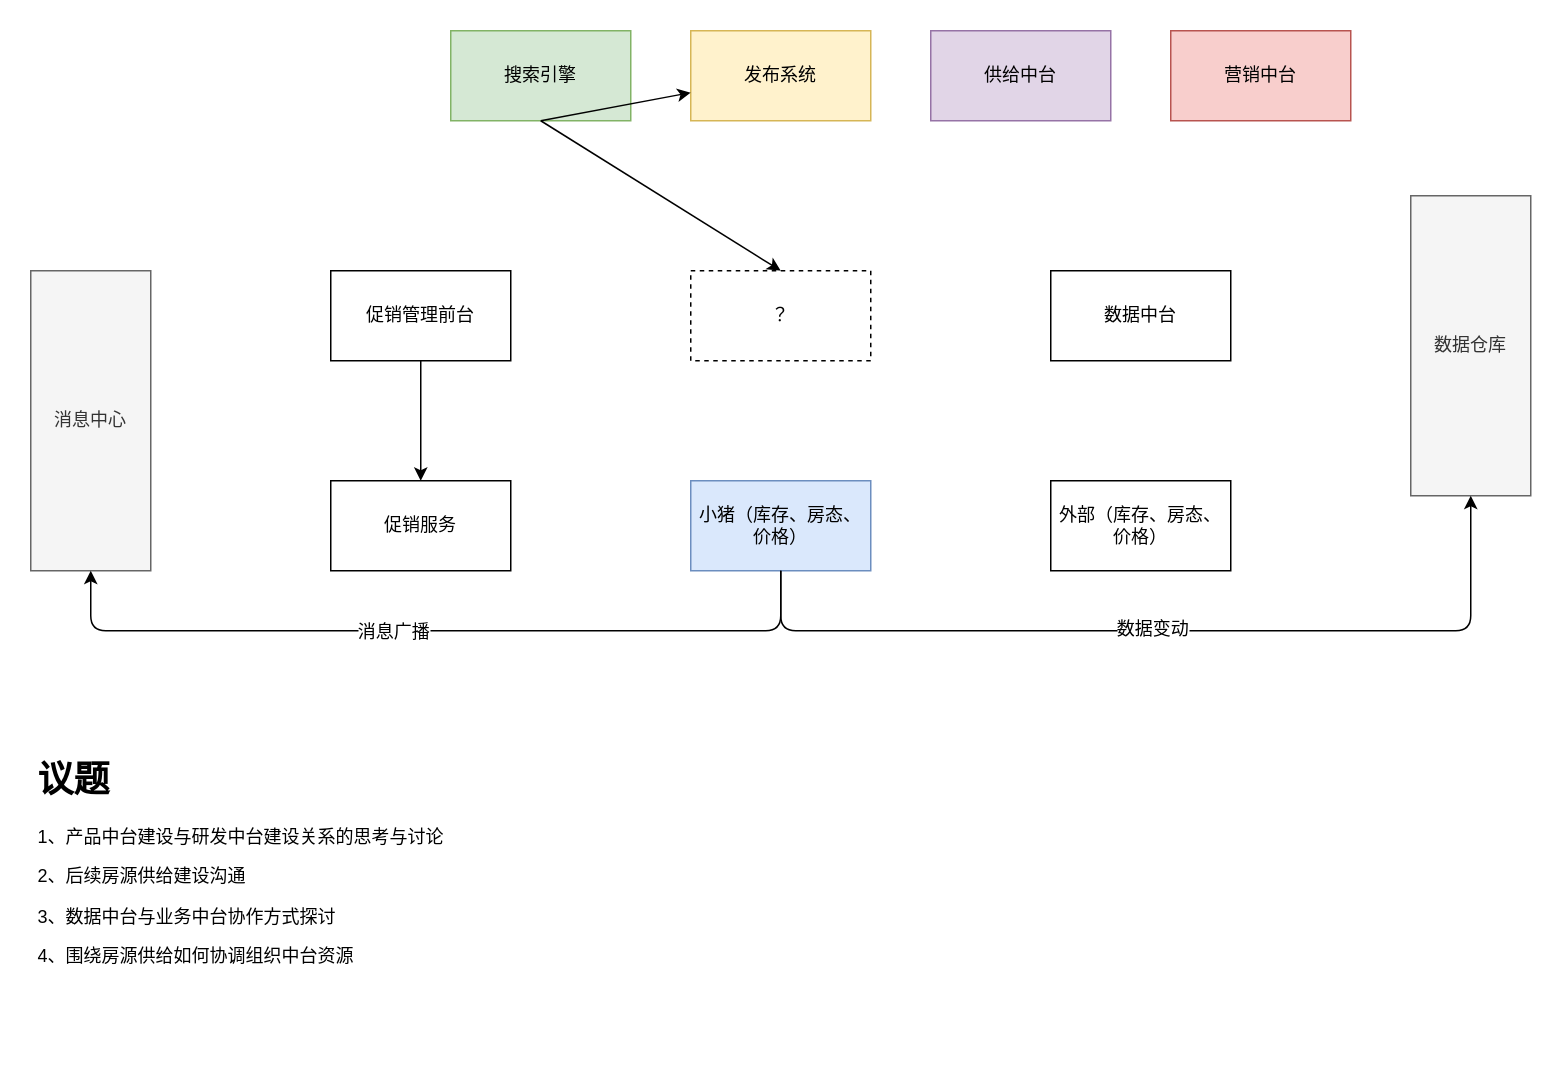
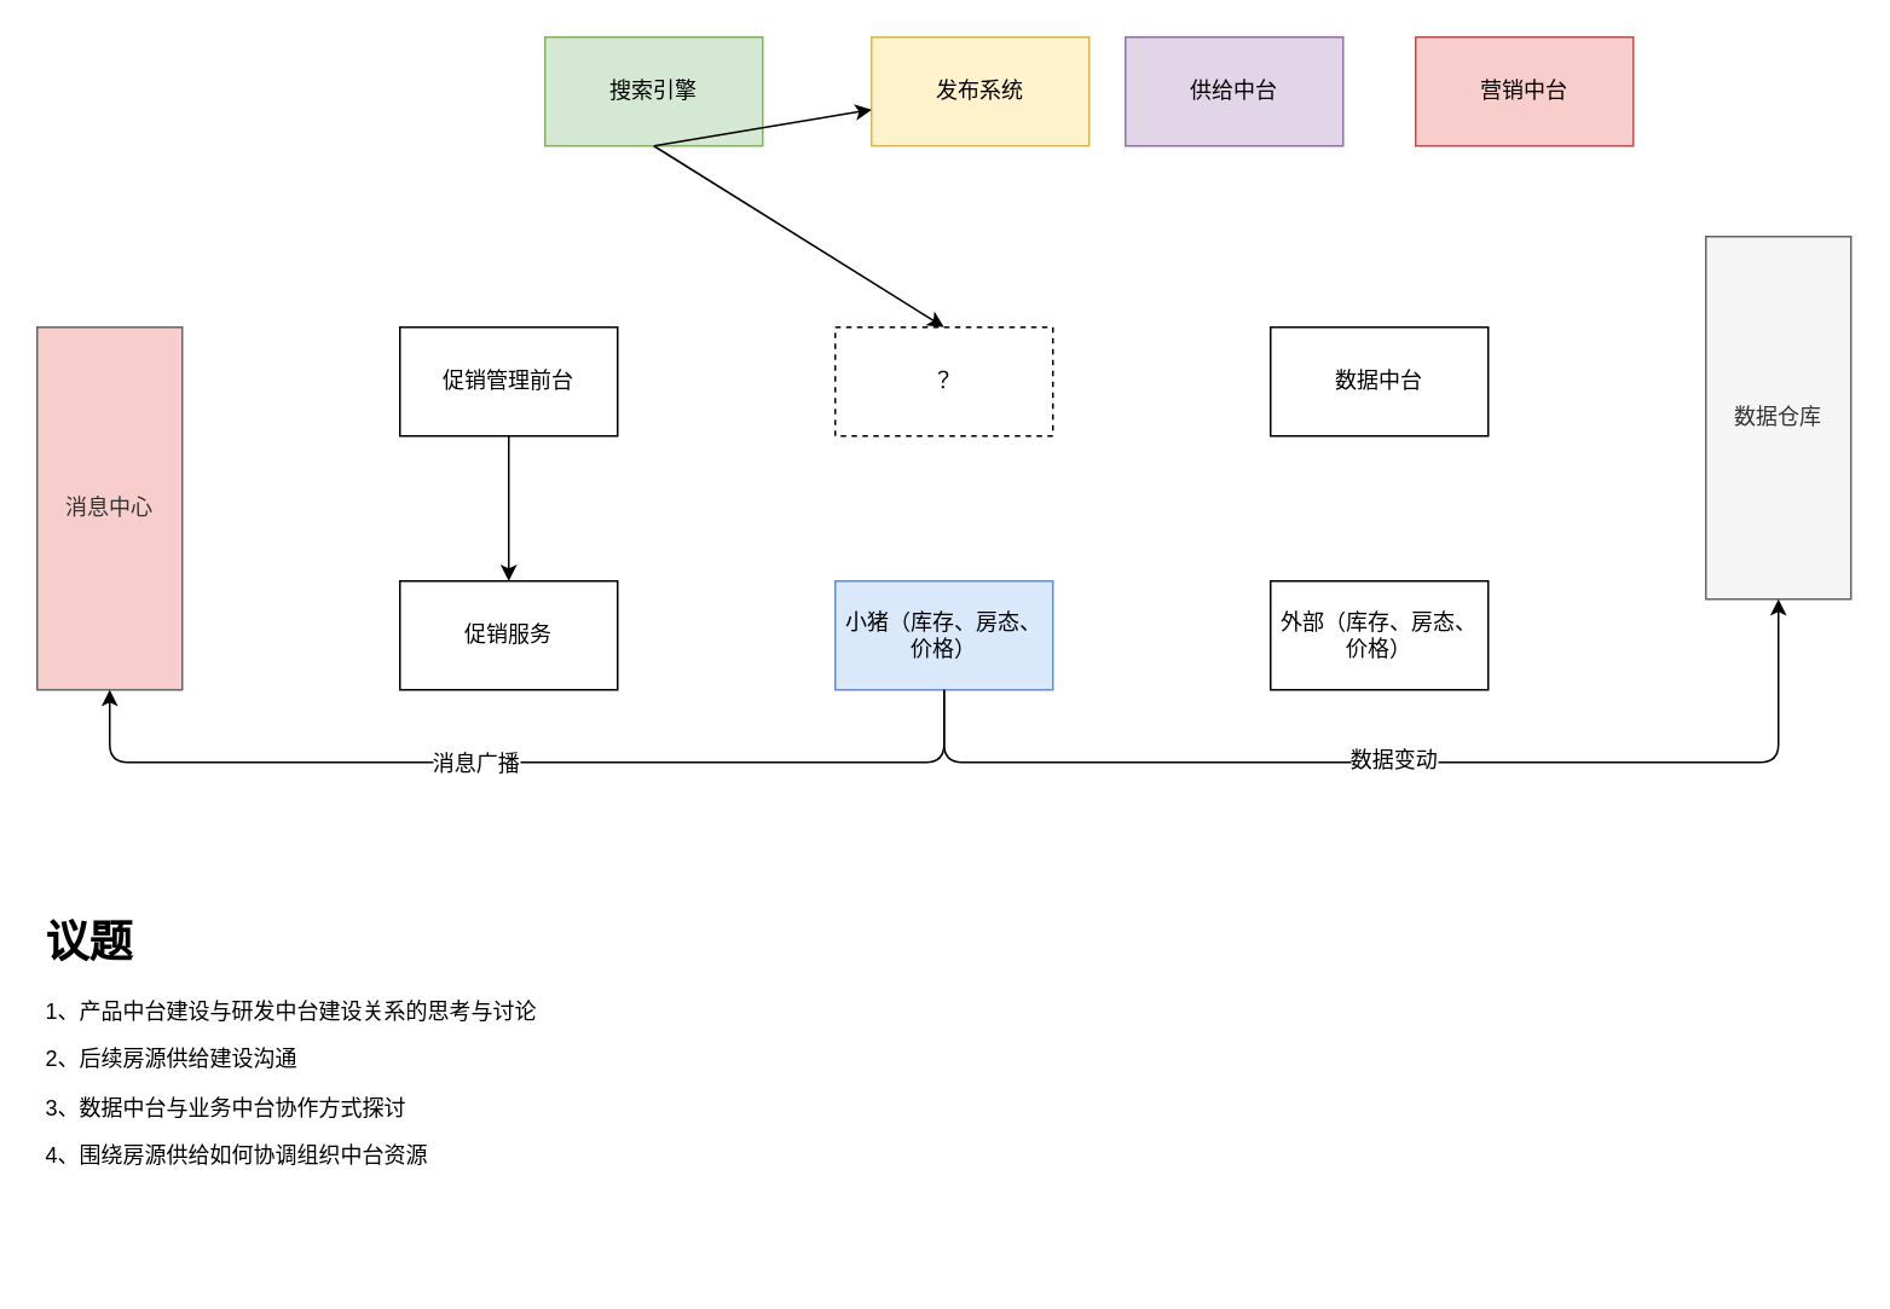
- <mxCell id="6" value="发布系统" style="rounded=0;whiteSpace=wrap;html=1;fillColor=#fff2cc;strokeColor=#d6b656;" parent="1" vertex="1"><mxGeometry x="460" y="20" width="120" height="60" as="geometry" /></mxCell>
+ <mxCell id="6" value="发布系统" style="rounded=0;whiteSpace=wrap;html=1;fillColor=#fff2cc;strokeColor=#d6b656;" parent="1" vertex="1"><mxGeometry x="480" y="20" width="120" height="60" as="geometry" /></mxCell>
- <mxCell id="12" value="消息中心" style="rounded=0;whiteSpace=wrap;html=1;fillColor=#f5f5f5;strokeColor=#666666;fontColor=#333333;" parent="1" vertex="1"><mxGeometry x="20" y="180" width="80" height="200" as="geometry" /></mxCell>
+ <mxCell id="12" value="消息中心" style="rounded=0;whiteSpace=wrap;html=1;fillColor=#f8cecc;strokeColor=#666666;fontColor=#333333;" parent="1" vertex="1"><mxGeometry x="20" y="180" width="80" height="200" as="geometry" /></mxCell>
